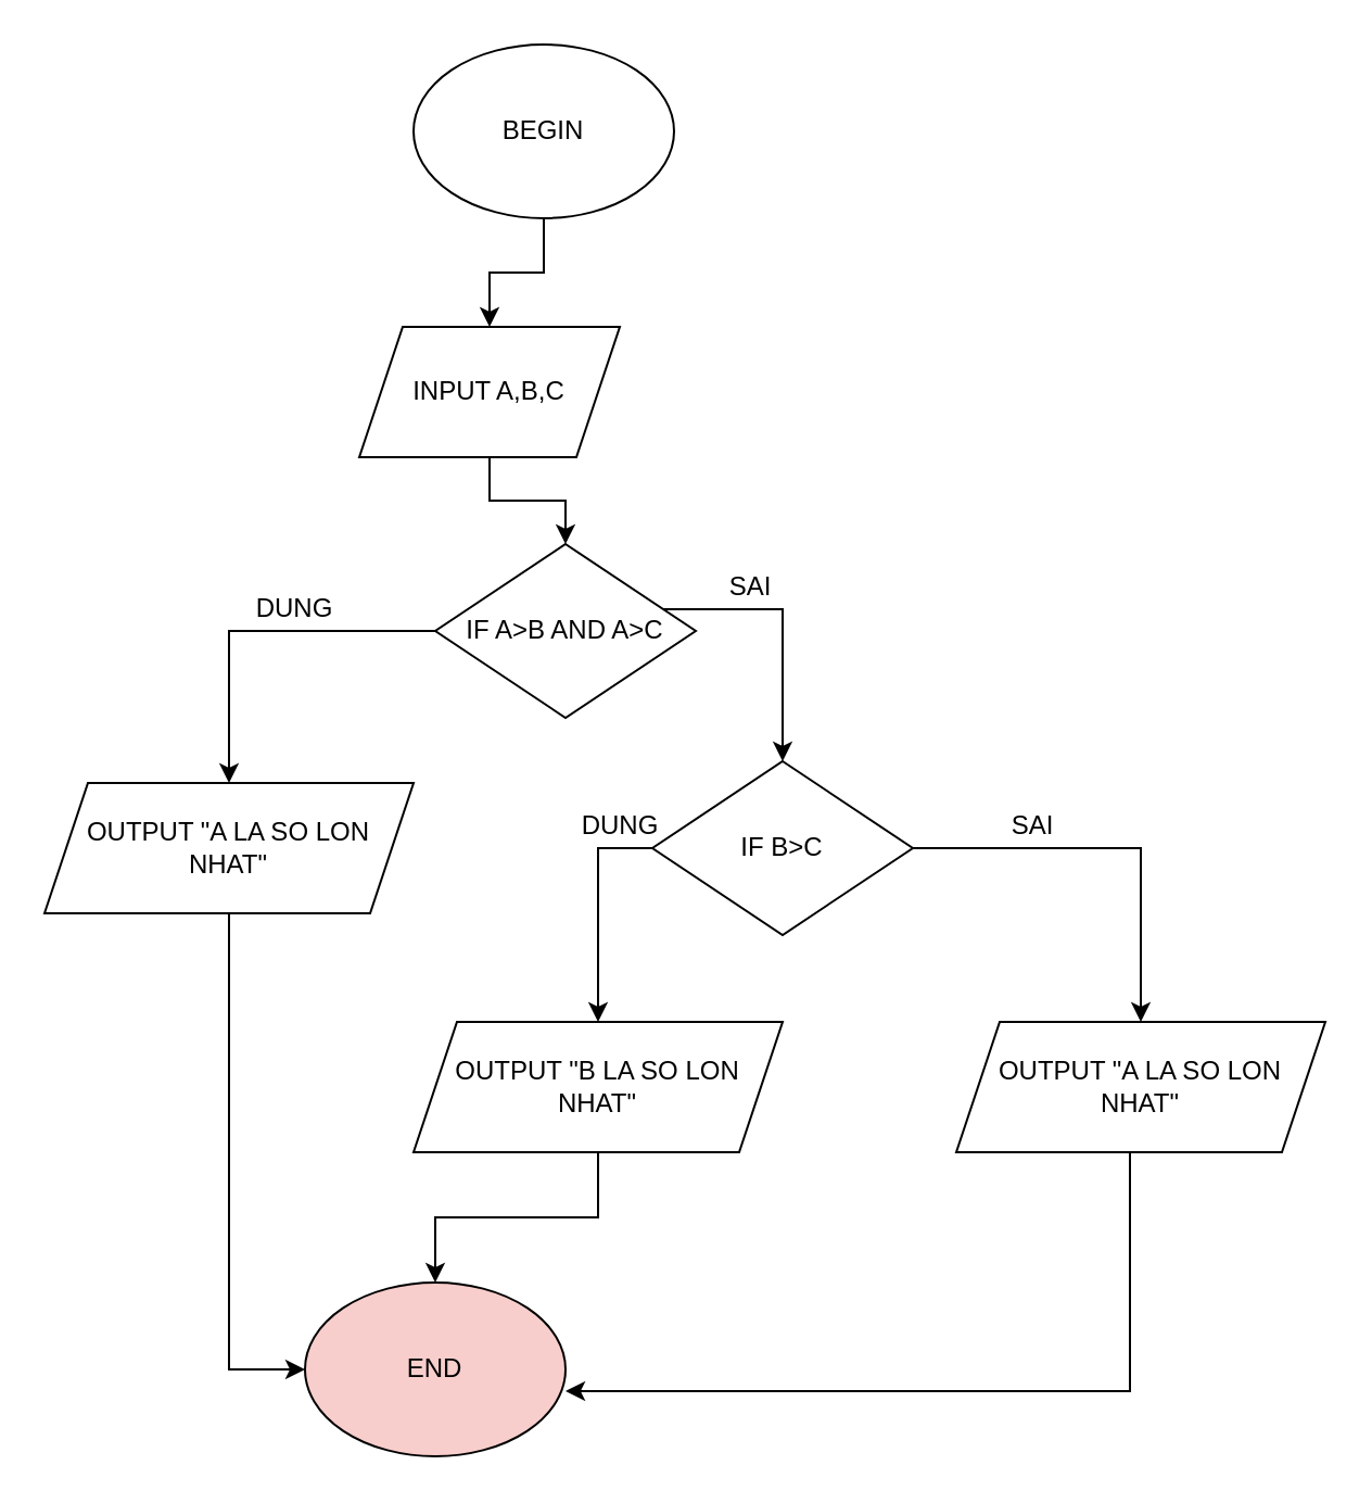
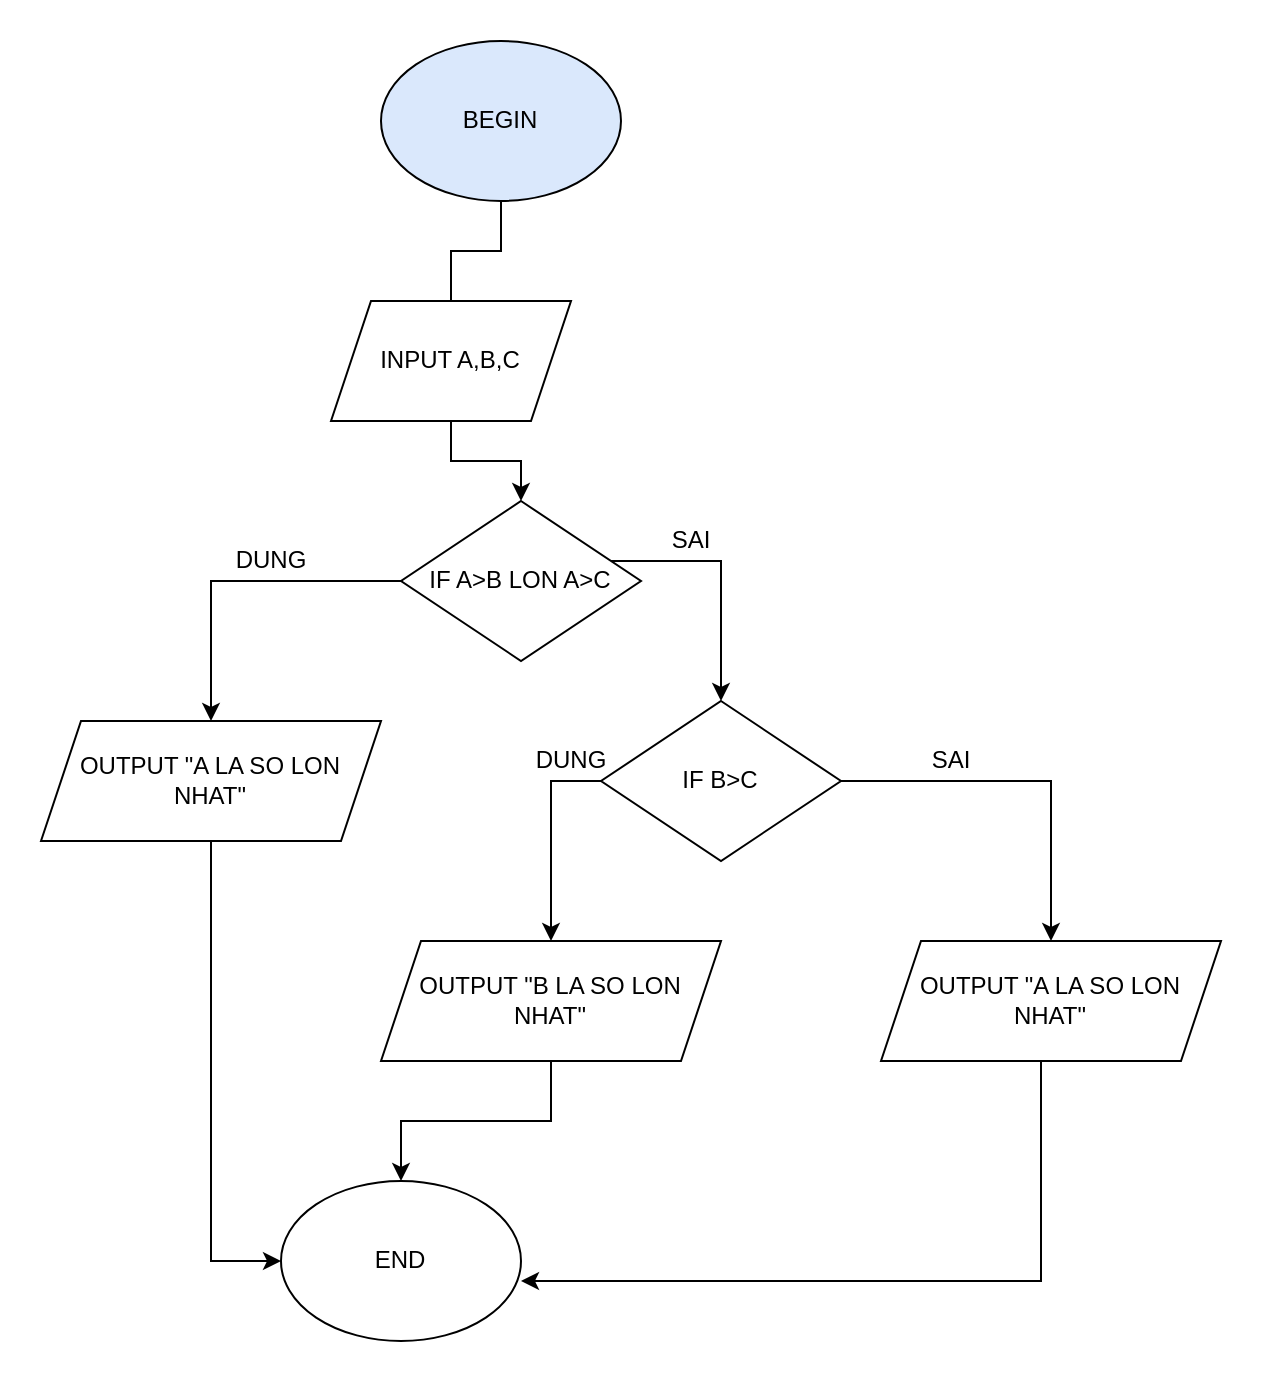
- <mxCell id="3" value="BEGIN" style="ellipse;whiteSpace=wrap;html=1;" parent="2" vertex="1"><mxGeometry x="170" width="120" height="80" as="geometry" /></mxCell>
+ <mxCell id="3" value="BEGIN" style="ellipse;whiteSpace=wrap;html=1;fillColor=#dae8fc;" parent="2" vertex="1"><mxGeometry x="170" width="120" height="80" as="geometry" /></mxCell>
- <mxCell id="6" style="edgeStyle=orthogonalEdgeStyle;rounded=0;orthogonalLoop=1;jettySize=auto;html=1;entryX=0.5;entryY=0;entryDx=0;entryDy=0;" parent="2" source="3" target="5" edge="1"><mxGeometry relative="1" as="geometry" /></mxCell>
+ <mxCell id="6" style="edgeStyle=orthogonalEdgeStyle;rounded=0;orthogonalLoop=1;jettySize=auto;html=1;entryX=0.5;entryY=0;entryDx=0;entryDy=0;endArrow=none;" parent="2" source="3" target="5" edge="1"><mxGeometry relative="1" as="geometry" /></mxCell>
- <mxCell id="7" value="IF A&amp;gt;B AND A&amp;gt;C" style="rhombus;whiteSpace=wrap;html=1;" parent="2" vertex="1"><mxGeometry x="180" y="230" width="120" height="80" as="geometry" /></mxCell>
+ <mxCell id="7" value="IF A&amp;gt;B LON A&amp;gt;C" style="rhombus;whiteSpace=wrap;html=1;" parent="2" vertex="1"><mxGeometry x="180" y="230" width="120" height="80" as="geometry" /></mxCell>
- <mxCell id="4" value="END" style="ellipse;whiteSpace=wrap;html=1;fillColor=#f8cecc;" parent="2" vertex="1"><mxGeometry x="120" y="570" width="120" height="80" as="geometry" /></mxCell>
+ <mxCell id="4" value="END" style="ellipse;whiteSpace=wrap;html=1;" parent="2" vertex="1"><mxGeometry x="120" y="570" width="120" height="80" as="geometry" /></mxCell>
